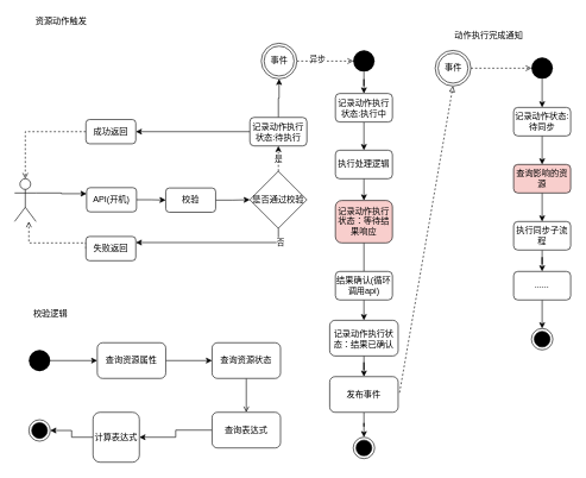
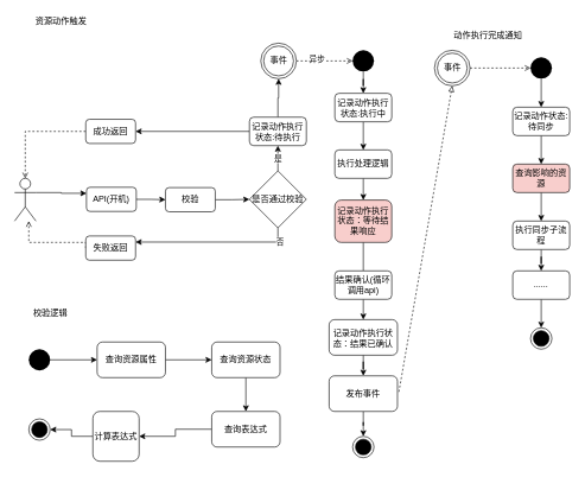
- <mxCell id="14" style="edgeStyle=orthogonalEdgeStyle;rounded=0;orthogonalLoop=1;jettySize=auto;html=1;exitX=0.5;exitY=0;exitDx=0;exitDy=0;entryX=0.5;entryY=1;entryDx=0;entryDy=0;endArrow=classic;endFill=1;dashed=1;" edge="1" parent="1" source="16" target="25"><mxGeometry relative="1" as="geometry" /></mxCell>
+ <mxCell id="14" style="edgeStyle=orthogonalEdgeStyle;rounded=0;orthogonalLoop=1;jettySize=auto;html=1;exitX=0.5;exitY=0;exitDx=0;exitDy=0;entryX=0.5;entryY=1;entryDx=0;entryDy=0;endArrow=classic;endFill=1;" edge="1" parent="1" source="16" target="25"><mxGeometry relative="1" as="geometry" /></mxCell>
- <mxCell id="62" value="" style="edgeStyle=orthogonalEdgeStyle;rounded=0;orthogonalLoop=1;jettySize=auto;html=1;endArrow=open;endFill=1;" edge="1" parent="1" source="63" target="65"><mxGeometry relative="1" as="geometry" /></mxCell>
+ <mxCell id="62" value="" style="edgeStyle=orthogonalEdgeStyle;rounded=0;orthogonalLoop=1;jettySize=auto;html=1;endArrow=classic;endFill=1;" edge="1" parent="1" source="63" target="65"><mxGeometry relative="1" as="geometry" /></mxCell>
